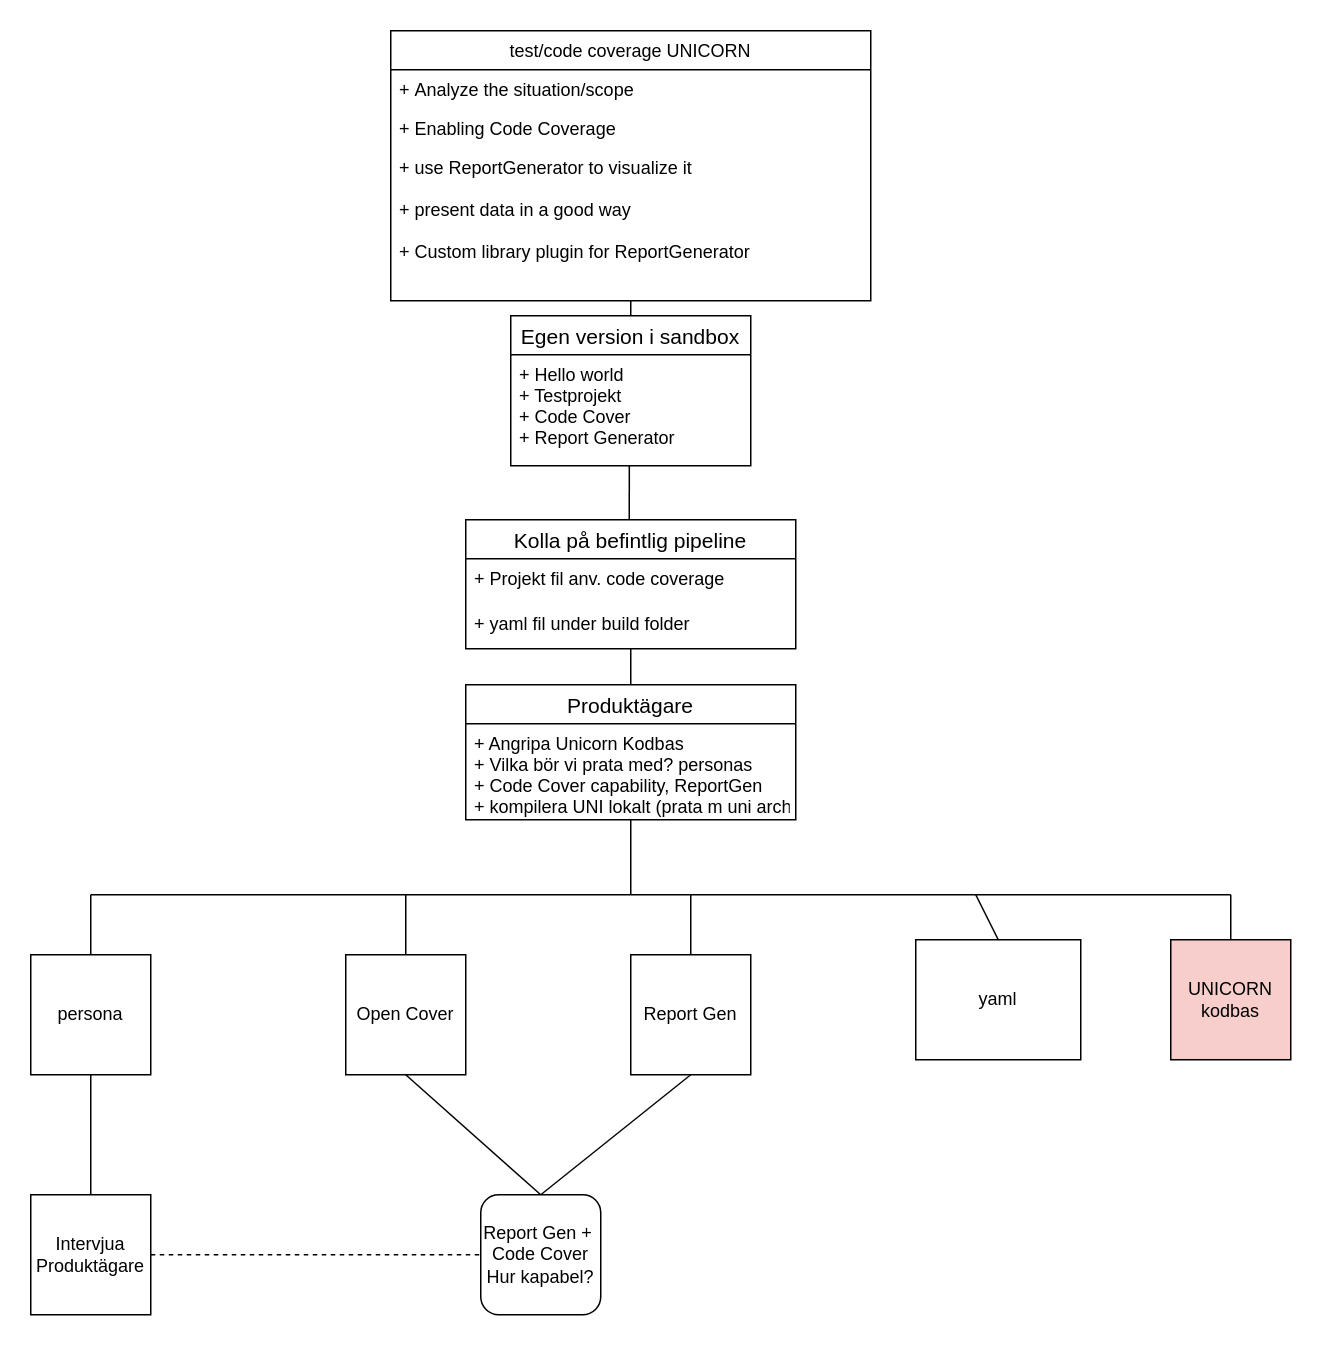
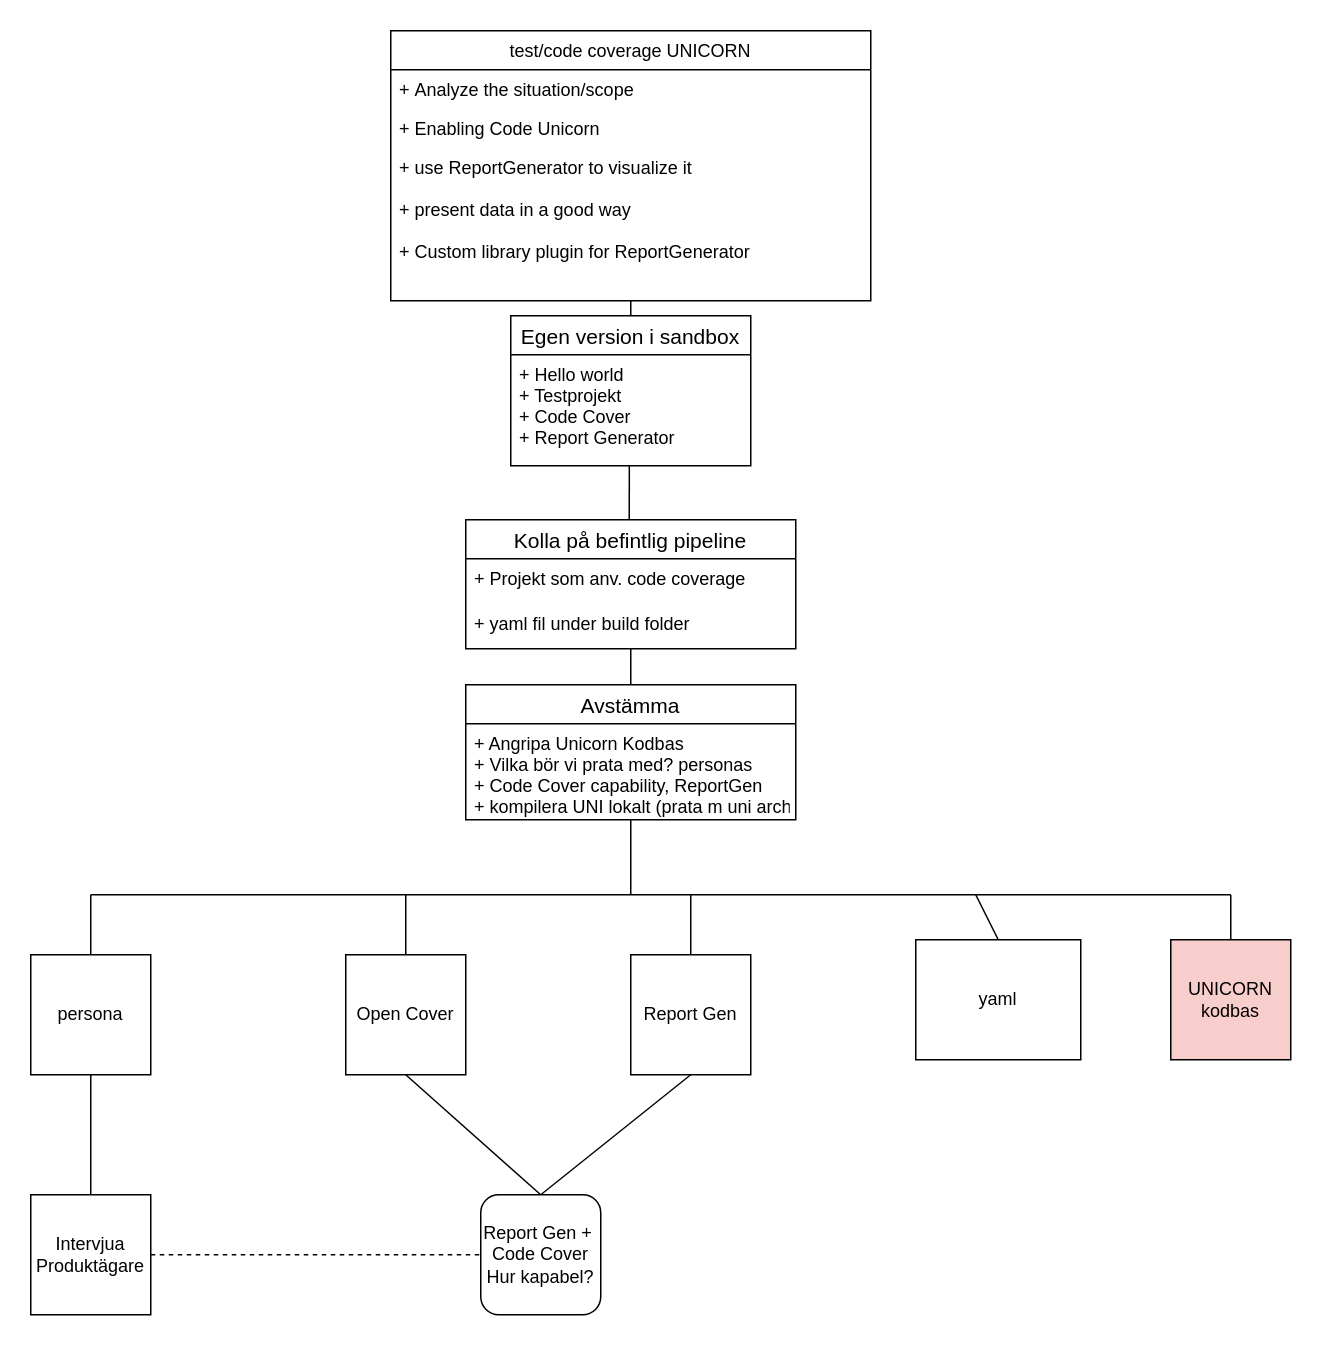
- <mxCell id="4" value="+ Enabling Code Coverage" style="text;strokeColor=none;fillColor=none;align=left;verticalAlign=top;spacingLeft=4;spacingRight=4;overflow=hidden;rotatable=0;points=[[0,0.5],[1,0.5]];portConstraint=eastwest;" parent="2" vertex="1"><mxGeometry y="52" width="320" height="26" as="geometry" /></mxCell>
+ <mxCell id="4" value="+ Enabling Code Unicorn" style="text;strokeColor=none;fillColor=none;align=left;verticalAlign=top;spacingLeft=4;spacingRight=4;overflow=hidden;rotatable=0;points=[[0,0.5],[1,0.5]];portConstraint=eastwest;" parent="2" vertex="1"><mxGeometry y="52" width="320" height="26" as="geometry" /></mxCell>
- <mxCell id="11" value="+ Projekt fil anv. code coverage" style="text;strokeColor=none;fillColor=none;spacingLeft=4;spacingRight=4;overflow=hidden;rotatable=0;points=[[0,0.5],[1,0.5]];portConstraint=eastwest;fontSize=12;" parent="10" vertex="1"><mxGeometry y="26" width="220" height="30" as="geometry" /></mxCell>
+ <mxCell id="11" value="+ Projekt som anv. code coverage" style="text;strokeColor=none;fillColor=none;spacingLeft=4;spacingRight=4;overflow=hidden;rotatable=0;points=[[0,0.5],[1,0.5]];portConstraint=eastwest;fontSize=12;" parent="10" vertex="1"><mxGeometry y="26" width="220" height="30" as="geometry" /></mxCell>
- <mxCell id="13" value="Produktägare" style="swimlane;fontStyle=0;childLayout=stackLayout;horizontal=1;startSize=26;horizontalStack=0;resizeParent=1;resizeParentMax=0;resizeLast=0;collapsible=1;marginBottom=0;align=center;fontSize=14;" parent="1" vertex="1"><mxGeometry x="310" y="456" width="220" height="90" as="geometry" /></mxCell>
+ <mxCell id="13" value="Avstämma" style="swimlane;fontStyle=0;childLayout=stackLayout;horizontal=1;startSize=26;horizontalStack=0;resizeParent=1;resizeParentMax=0;resizeLast=0;collapsible=1;marginBottom=0;align=center;fontSize=14;" parent="1" vertex="1"><mxGeometry x="310" y="456" width="220" height="90" as="geometry" /></mxCell>
